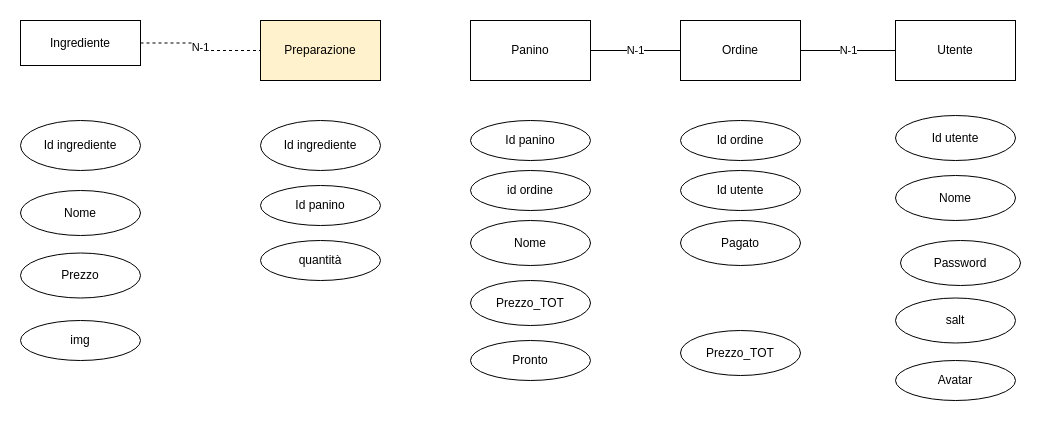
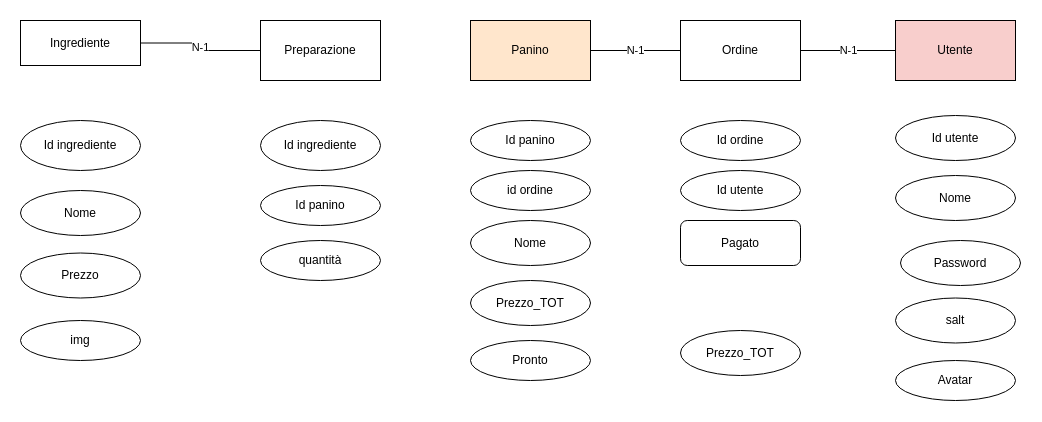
- <mxCell id="2" value="N-1" style="edgeStyle=orthogonalEdgeStyle;rounded=0;orthogonalLoop=1;jettySize=auto;html=1;exitX=1;exitY=0.5;exitDx=0;exitDy=0;entryX=0;entryY=0.5;entryDx=0;entryDy=0;endArrow=none;endFill=0;dashed=1;" parent="1" source="3" target="7" edge="1"><mxGeometry relative="1" as="geometry" /></mxCell>
+ <mxCell id="2" value="N-1" style="edgeStyle=orthogonalEdgeStyle;rounded=0;orthogonalLoop=1;jettySize=auto;html=1;exitX=1;exitY=0.5;exitDx=0;exitDy=0;entryX=0;entryY=0.5;entryDx=0;entryDy=0;endArrow=none;endFill=0;" parent="1" source="3" target="7" edge="1"><mxGeometry relative="1" as="geometry" /></mxCell>
- <mxCell id="7" value="Preparazione" style="rounded=0;whiteSpace=wrap;html=1;fillColor=#fff2cc;" parent="1" vertex="1"><mxGeometry x="260" y="20" width="120" height="60" as="geometry" /></mxCell>
+ <mxCell id="7" value="Preparazione" style="rounded=0;whiteSpace=wrap;html=1;" parent="1" vertex="1"><mxGeometry x="260" y="20" width="120" height="60" as="geometry" /></mxCell>
- <mxCell id="19" value="Panino" style="rounded=0;whiteSpace=wrap;html=1;" vertex="1" parent="1"><mxGeometry x="470" y="20" width="120" height="60" as="geometry" /></mxCell>
+ <mxCell id="19" value="Panino" style="rounded=0;whiteSpace=wrap;html=1;fillColor=#ffe6cc;" vertex="1" parent="1"><mxGeometry x="470" y="20" width="120" height="60" as="geometry" /></mxCell>
- <mxCell id="6" value="Utente" style="rounded=0;whiteSpace=wrap;html=1;" parent="1" vertex="1"><mxGeometry x="895" y="20" width="120" height="60" as="geometry" /></mxCell>
+ <mxCell id="6" value="Utente" style="rounded=0;whiteSpace=wrap;html=1;fillColor=#f8cecc;" parent="1" vertex="1"><mxGeometry x="895" y="20" width="120" height="60" as="geometry" /></mxCell>
- <mxCell id="10" value="Pagato" style="ellipse;whiteSpace=wrap;html=1;" parent="1" vertex="1"><mxGeometry x="680" y="220" width="120" height="45" as="geometry" /></mxCell>
+ <mxCell id="10" value="Pagato" style="whiteSpace=wrap;html=1;rounded=1;" parent="1" vertex="1"><mxGeometry x="680" y="220" width="120" height="45" as="geometry" /></mxCell>
